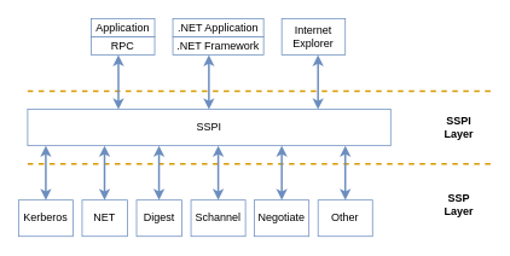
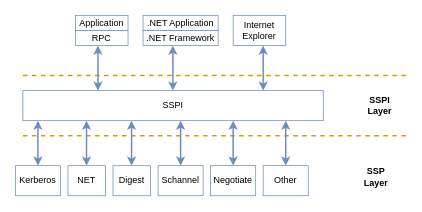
- <mxCell id="6" value="SSP&lt;br&gt;Layer" style="text;html=1;align=center;verticalAlign=middle;resizable=0;points=[];autosize=1;fontStyle=1" vertex="1" parent="1"><mxGeometry x="480" y="210" width="50" height="30" as="geometry" /></mxCell>
+ <mxCell id="6" value="SSP&lt;br&gt;Layer" style="text;html=1;align=center;verticalAlign=middle;resizable=0;points=[];autosize=1;fontStyle=1" vertex="1" parent="1"><mxGeometry x="475" y="220" width="50" height="30" as="geometry" /></mxCell>
